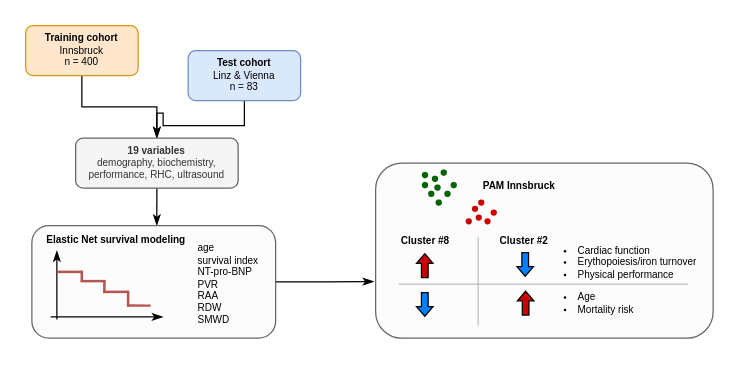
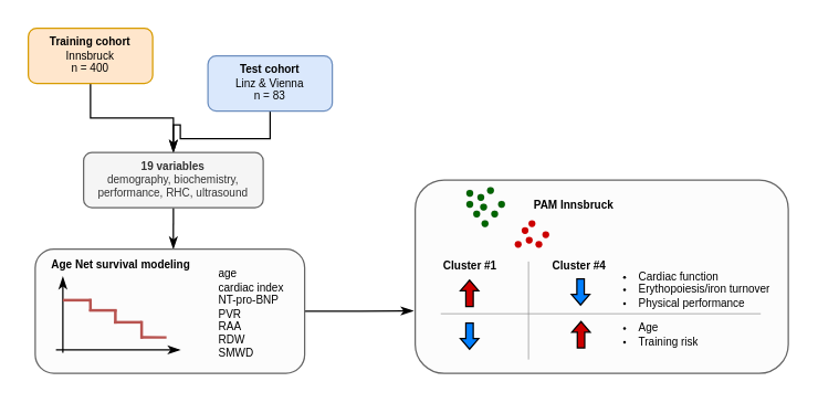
- <mxCell id="20" value="Elastic Net survival modeling" style="text;html=1;align=left;verticalAlign=middle;resizable=0;points=[];autosize=1;strokeColor=none;fillColor=none;fontSize=8;container=0;fontStyle=1" parent="1" vertex="1"><mxGeometry x="35" y="181" width="130" height="20" as="geometry" /></mxCell>
+ <mxCell id="20" value="Age Net survival modeling" style="text;html=1;align=left;verticalAlign=middle;resizable=0;points=[];autosize=1;strokeColor=none;fillColor=none;fontSize=8;container=0;fontStyle=1" parent="1" vertex="1"><mxGeometry x="35" y="181" width="130" height="20" as="geometry" /></mxCell>
- <mxCell id="22" value="Cluster #8" style="text;html=1;strokeColor=none;fillColor=none;align=center;verticalAlign=middle;whiteSpace=wrap;rounded=0;fontSize=8;fontStyle=1" parent="1" vertex="1"><mxGeometry x="310" y="177" width="60" height="30" as="geometry" /></mxCell>
+ <mxCell id="22" value="Cluster #1" style="text;html=1;strokeColor=none;fillColor=none;align=center;verticalAlign=middle;whiteSpace=wrap;rounded=0;fontSize=8;fontStyle=1" parent="1" vertex="1"><mxGeometry x="310" y="177" width="60" height="30" as="geometry" /></mxCell>
- <mxCell id="23" value="Cluster #2" style="text;html=1;strokeColor=none;fillColor=none;align=center;verticalAlign=middle;whiteSpace=wrap;rounded=0;fontSize=8;fontStyle=1" parent="1" vertex="1"><mxGeometry x="388.5" y="177" width="60" height="30" as="geometry" /></mxCell>
+ <mxCell id="23" value="Cluster #4" style="text;html=1;strokeColor=none;fillColor=none;align=center;verticalAlign=middle;whiteSpace=wrap;rounded=0;fontSize=8;fontStyle=1" parent="1" vertex="1"><mxGeometry x="388.5" y="177" width="60" height="30" as="geometry" /></mxCell>
- <mxCell id="10" value="age&lt;br&gt;survival index&lt;br&gt;NT-pro-BNP&lt;br&gt;PVR&lt;br&gt;RAA&lt;br&gt;RDW&lt;br&gt;SMWD" style="text;html=1;strokeColor=none;fillColor=none;align=left;verticalAlign=middle;whiteSpace=wrap;rounded=0;fontSize=8;" parent="1" vertex="1"><mxGeometry x="156" y="192" width="60" height="70" as="geometry" /></mxCell>
+ <mxCell id="10" value="age&lt;br&gt;cardiac index&lt;br&gt;NT-pro-BNP&lt;br&gt;PVR&lt;br&gt;RAA&lt;br&gt;RDW&lt;br&gt;SMWD" style="text;html=1;strokeColor=none;fillColor=none;align=left;verticalAlign=middle;whiteSpace=wrap;rounded=0;fontSize=8;" parent="1" vertex="1"><mxGeometry x="156" y="192" width="60" height="70" as="geometry" /></mxCell>
- <mxCell id="25" value="&lt;ul&gt;&lt;li&gt;Age&lt;/li&gt;&lt;li&gt;Mortality risk&lt;/li&gt;&lt;/ul&gt;" style="text;strokeColor=none;fillColor=none;html=1;whiteSpace=wrap;verticalAlign=middle;overflow=hidden;fontSize=8;" parent="1" vertex="1"><mxGeometry x="420" y="218" width="140" height="48" as="geometry" /></mxCell>
+ <mxCell id="25" value="&lt;ul&gt;&lt;li&gt;Age&lt;/li&gt;&lt;li&gt;Training risk&lt;/li&gt;&lt;/ul&gt;" style="text;strokeColor=none;fillColor=none;html=1;whiteSpace=wrap;verticalAlign=middle;overflow=hidden;fontSize=8;" parent="1" vertex="1"><mxGeometry x="420" y="218" width="140" height="48" as="geometry" /></mxCell>
